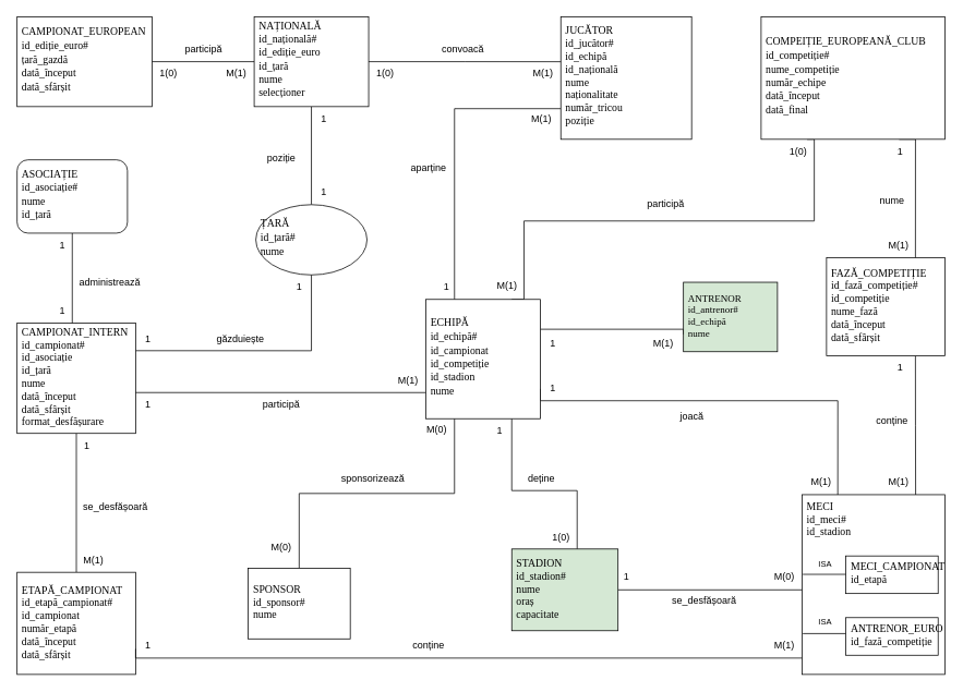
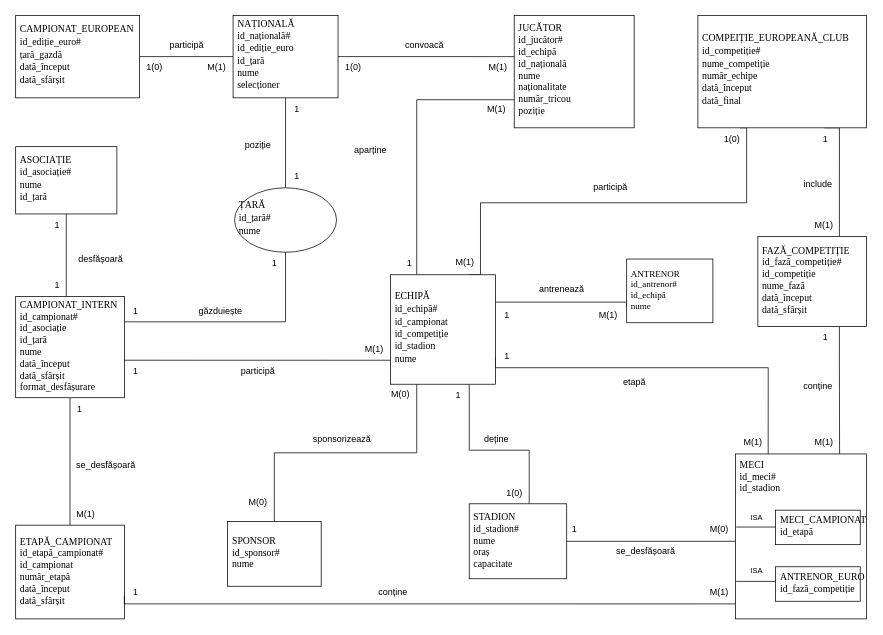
- <mxCell id="34" value="aparține" style="text;html=1;align=center;verticalAlign=middle;resizable=0;points=[];autosize=1;strokeColor=none;fillColor=none;" parent="1" vertex="1"><mxGeometry x="490" y="190" width="65" height="30" as="geometry" /></mxCell>
+ <mxCell id="34" value="aparține" style="text;html=1;align=center;verticalAlign=middle;resizable=0;points=[];autosize=1;strokeColor=none;fillColor=none;" parent="1" vertex="1"><mxGeometry x="460" y="185" width="65" height="30" as="geometry" /></mxCell>
- <mxCell id="7" value="&lt;div style=&quot;line-height: 130%;&quot;&gt;ASOCIAȚIE&lt;div&gt;id_asociație#&lt;/div&gt;&lt;div&gt;nume&lt;/div&gt;&lt;div&gt;id_țară&lt;/div&gt;&lt;/div&gt;" style="whiteSpace=wrap;html=1;fontFamily=Georgia;align=left;fontSize=13;spacingLeft=4;spacingBottom=4;rounded=1;" parent="1" vertex="1"><mxGeometry x="20" y="195.12" width="135" height="89.75" as="geometry" /></mxCell>
+ <mxCell id="7" value="&lt;div style=&quot;line-height: 130%;&quot;&gt;ASOCIAȚIE&lt;div&gt;id_asociație#&lt;/div&gt;&lt;div&gt;nume&lt;/div&gt;&lt;div&gt;id_țară&lt;/div&gt;&lt;/div&gt;" style="rounded=0;whiteSpace=wrap;html=1;fontFamily=Georgia;align=left;fontSize=13;spacingLeft=4;spacingBottom=4;" parent="1" vertex="1"><mxGeometry x="20" y="195.12" width="135" height="89.75" as="geometry" /></mxCell>
- <mxCell id="39" value="nume" style="text;html=1;align=center;verticalAlign=middle;resizable=0;points=[];autosize=1;strokeColor=none;fillColor=none;" parent="1" vertex="1"><mxGeometry x="1060" y="230" width="60" height="30" as="geometry" /></mxCell>
+ <mxCell id="39" value="include" style="text;html=1;align=center;verticalAlign=middle;resizable=0;points=[];autosize=1;strokeColor=none;fillColor=none;" parent="1" vertex="1"><mxGeometry x="1060" y="230" width="60" height="30" as="geometry" /></mxCell>
- <mxCell id="29" value="administrează" style="text;html=1;align=center;verticalAlign=middle;resizable=0;points=[];autosize=1;strokeColor=none;fillColor=none;" parent="1" vertex="1"><mxGeometry x="85" y="330" width="95" height="30" as="geometry" /></mxCell>
+ <mxCell id="29" value="desfășoară" style="text;html=1;align=center;verticalAlign=middle;resizable=0;points=[];autosize=1;strokeColor=none;fillColor=none;" parent="1" vertex="1"><mxGeometry x="85" y="330" width="95" height="30" as="geometry" /></mxCell>
+ <mxCell id="36" value="antrenează" style="text;html=1;align=center;verticalAlign=middle;resizable=0;points=[];autosize=1;strokeColor=none;fillColor=none;" parent="1" vertex="1"><mxGeometry x="707.5" y="370" width="80" height="30" as="geometry" /></mxCell>
- <mxCell id="75" value="ANTRENOR&lt;div&gt;id_antrenor#&lt;/div&gt;&lt;div&gt;id_echipă&lt;/div&gt;&lt;div&gt;nume&lt;/div&gt;" style="rounded=0;whiteSpace=wrap;html=1;fontFamily=Georgia;align=left;spacingLeft=4;spacingBottom=4;fillColor=#d5e8d4;" parent="1" vertex="1"><mxGeometry x="835" y="345" width="115" height="85" as="geometry" /></mxCell>
+ <mxCell id="75" value="ANTRENOR&lt;div&gt;id_antrenor#&lt;/div&gt;&lt;div&gt;id_echipă&lt;/div&gt;&lt;div&gt;nume&lt;/div&gt;" style="rounded=0;whiteSpace=wrap;html=1;fontFamily=Georgia;align=left;spacingLeft=4;spacingBottom=4;" parent="1" vertex="1"><mxGeometry x="835" y="345" width="115" height="85" as="geometry" /></mxCell>
- <mxCell id="66" value="joacă" style="text;html=1;align=center;verticalAlign=middle;resizable=0;points=[];autosize=1;strokeColor=none;fillColor=none;" parent="1" vertex="1"><mxGeometry x="820" y="495" width="50" height="30" as="geometry" /></mxCell>
+ <mxCell id="66" value="etapă" style="text;html=1;align=center;verticalAlign=middle;resizable=0;points=[];autosize=1;strokeColor=none;fillColor=none;" parent="1" vertex="1"><mxGeometry x="820" y="495" width="50" height="30" as="geometry" /></mxCell>
- <mxCell id="24" value="STADION&lt;div&gt;id_stadion#&lt;/div&gt;&lt;div&gt;nume&lt;/div&gt;&lt;div&gt;oraș&lt;/div&gt;&lt;div&gt;capacitate&lt;/div&gt;" style="rounded=0;whiteSpace=wrap;html=1;fontFamily=Georgia;align=left;fontSize=13;spacingLeft=4;spacingBottom=4;fillColor=#d5e8d4;" parent="1" vertex="1"><mxGeometry x="625" y="671.5" width="130" height="100" as="geometry" /></mxCell>
+ <mxCell id="24" value="STADION&lt;div&gt;id_stadion#&lt;/div&gt;&lt;div&gt;nume&lt;/div&gt;&lt;div&gt;oraș&lt;/div&gt;&lt;div&gt;capacitate&lt;/div&gt;" style="rounded=0;whiteSpace=wrap;html=1;fontFamily=Georgia;align=left;fontSize=13;spacingLeft=4;spacingBottom=4;" parent="1" vertex="1"><mxGeometry x="625" y="671.5" width="130" height="100" as="geometry" /></mxCell>
